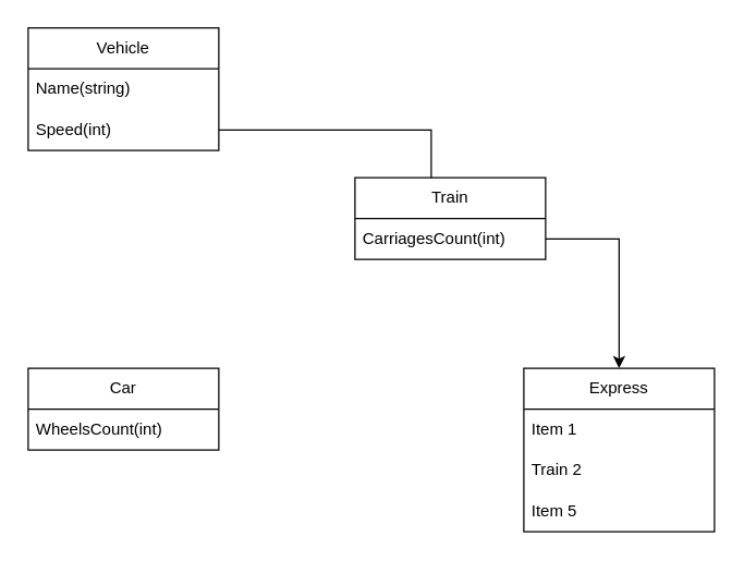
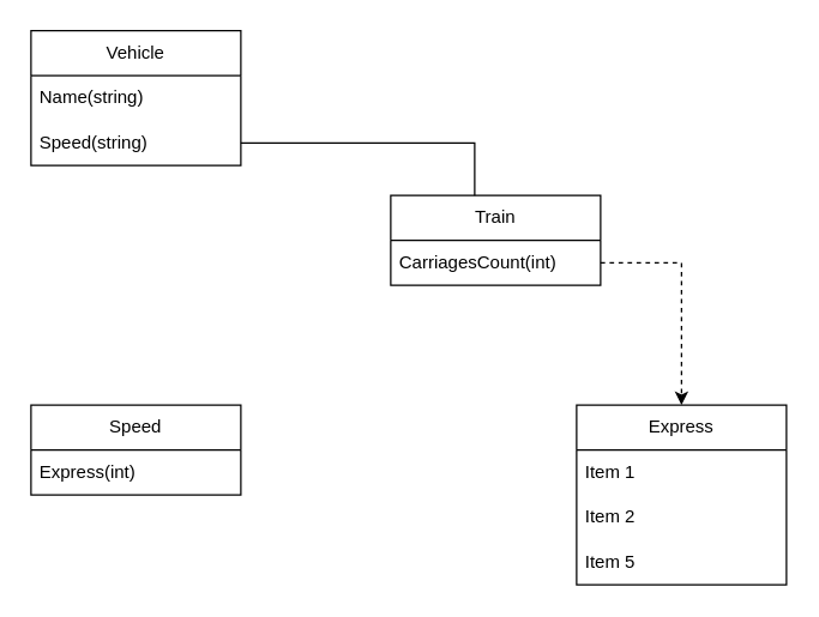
- <mxCell id="4" value="Speed(int&lt;span style=&quot;background-color: initial;&quot;&gt;)&lt;/span&gt;" style="text;strokeColor=none;fillColor=none;align=left;verticalAlign=middle;spacingLeft=4;spacingRight=4;overflow=hidden;points=[[0,0.5],[1,0.5]];portConstraint=eastwest;rotatable=0;whiteSpace=wrap;html=1;" vertex="1" parent="2"><mxGeometry y="60" width="140" height="30" as="geometry" /></mxCell>
+ <mxCell id="4" value="Speed(string&lt;span style=&quot;background-color: initial;&quot;&gt;)&lt;/span&gt;" style="text;strokeColor=none;fillColor=none;align=left;verticalAlign=middle;spacingLeft=4;spacingRight=4;overflow=hidden;points=[[0,0.5],[1,0.5]];portConstraint=eastwest;rotatable=0;whiteSpace=wrap;html=1;" vertex="1" parent="2"><mxGeometry y="60" width="140" height="30" as="geometry" /></mxCell>
- <mxCell id="14" style="edgeStyle=orthogonalEdgeStyle;rounded=0;orthogonalLoop=1;jettySize=auto;html=1;exitX=1;exitY=0.5;exitDx=0;exitDy=0;entryX=0.5;entryY=0;entryDx=0;entryDy=0;" edge="1" parent="1" source="8" target="10"><mxGeometry relative="1" as="geometry"><mxPoint x="450" y="340" as="targetPoint" /></mxGeometry></mxCell>
+ <mxCell id="14" style="edgeStyle=orthogonalEdgeStyle;rounded=0;orthogonalLoop=1;jettySize=auto;html=1;exitX=1;exitY=0.5;exitDx=0;exitDy=0;entryX=0.5;entryY=0;entryDx=0;entryDy=0;dashed=1;" edge="1" parent="1" source="8" target="10"><mxGeometry relative="1" as="geometry"><mxPoint x="450" y="340" as="targetPoint" /></mxGeometry></mxCell>
- <mxCell id="5" value="Car" style="swimlane;fontStyle=0;childLayout=stackLayout;horizontal=1;startSize=30;horizontalStack=0;resizeParent=1;resizeParentMax=0;resizeLast=0;collapsible=1;marginBottom=0;whiteSpace=wrap;html=1;" vertex="1" parent="1"><mxGeometry x="20" y="270" width="140" height="60" as="geometry" /></mxCell>
+ <mxCell id="5" value="Speed" style="swimlane;fontStyle=0;childLayout=stackLayout;horizontal=1;startSize=30;horizontalStack=0;resizeParent=1;resizeParentMax=0;resizeLast=0;collapsible=1;marginBottom=0;whiteSpace=wrap;html=1;" vertex="1" parent="1"><mxGeometry x="20" y="270" width="140" height="60" as="geometry" /></mxCell>
- <mxCell id="6" value="WheelsCount(int)" style="text;strokeColor=none;fillColor=none;align=left;verticalAlign=middle;spacingLeft=4;spacingRight=4;overflow=hidden;points=[[0,0.5],[1,0.5]];portConstraint=eastwest;rotatable=0;whiteSpace=wrap;html=1;" vertex="1" parent="5"><mxGeometry y="30" width="140" height="30" as="geometry" /></mxCell>
+ <mxCell id="6" value="Express(int)" style="text;strokeColor=none;fillColor=none;align=left;verticalAlign=middle;spacingLeft=4;spacingRight=4;overflow=hidden;points=[[0,0.5],[1,0.5]];portConstraint=eastwest;rotatable=0;whiteSpace=wrap;html=1;" vertex="1" parent="5"><mxGeometry y="30" width="140" height="30" as="geometry" /></mxCell>
- <mxCell id="12" value="Train 2" style="text;strokeColor=none;fillColor=none;align=left;verticalAlign=middle;spacingLeft=4;spacingRight=4;overflow=hidden;points=[[0,0.5],[1,0.5]];portConstraint=eastwest;rotatable=0;whiteSpace=wrap;html=1;" vertex="1" parent="10"><mxGeometry y="60" width="140" height="30" as="geometry" /></mxCell>
+ <mxCell id="12" value="Item 2" style="text;strokeColor=none;fillColor=none;align=left;verticalAlign=middle;spacingLeft=4;spacingRight=4;overflow=hidden;points=[[0,0.5],[1,0.5]];portConstraint=eastwest;rotatable=0;whiteSpace=wrap;html=1;" vertex="1" parent="10"><mxGeometry y="60" width="140" height="30" as="geometry" /></mxCell>
